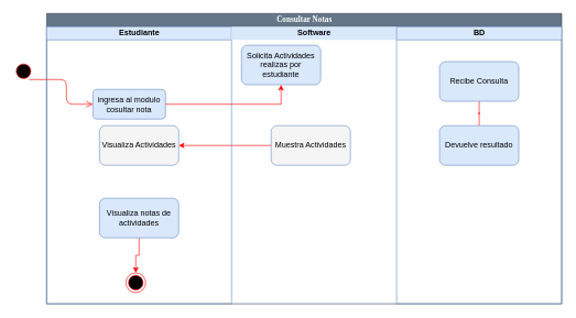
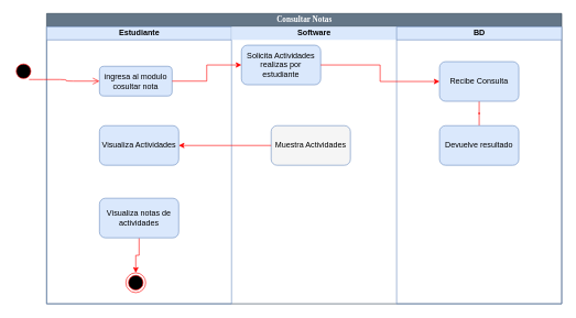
+ <mxCell id="18" style="edgeStyle=orthogonalEdgeStyle;rounded=0;orthogonalLoop=1;jettySize=auto;html=1;strokeColor=#FF0000;" edge="1" parent="2" source="11" target="15"><mxGeometry relative="1" as="geometry" /></mxCell>
- <mxCell id="4" value="ingresa al modulo cosultar nota" style="rounded=1;whiteSpace=wrap;html=1;fillColor=#dae8fc;strokeColor=#6c8ebf;" vertex="1" parent="3"><mxGeometry x="70" y="95" width="110" height="45" as="geometry" /></mxCell>
+ <mxCell id="4" value="ingresa al modulo cosultar nota" style="rounded=1;whiteSpace=wrap;html=1;fillColor=#dae8fc;strokeColor=#6c8ebf;" vertex="1" parent="3"><mxGeometry x="80" y="60" width="110" height="45" as="geometry" /></mxCell>
- <mxCell id="5" value="Visualiza Actividades" style="rounded=1;whiteSpace=wrap;html=1;fillColor=#f5f5f5;strokeColor=#6c8ebf;" vertex="1" parent="3"><mxGeometry x="80" y="150" width="120" height="60" as="geometry" /></mxCell>
+ <mxCell id="5" value="Visualiza Actividades" style="rounded=1;whiteSpace=wrap;html=1;fillColor=#dae8fc;strokeColor=#6c8ebf;" vertex="1" parent="3"><mxGeometry x="80" y="150" width="120" height="60" as="geometry" /></mxCell>
